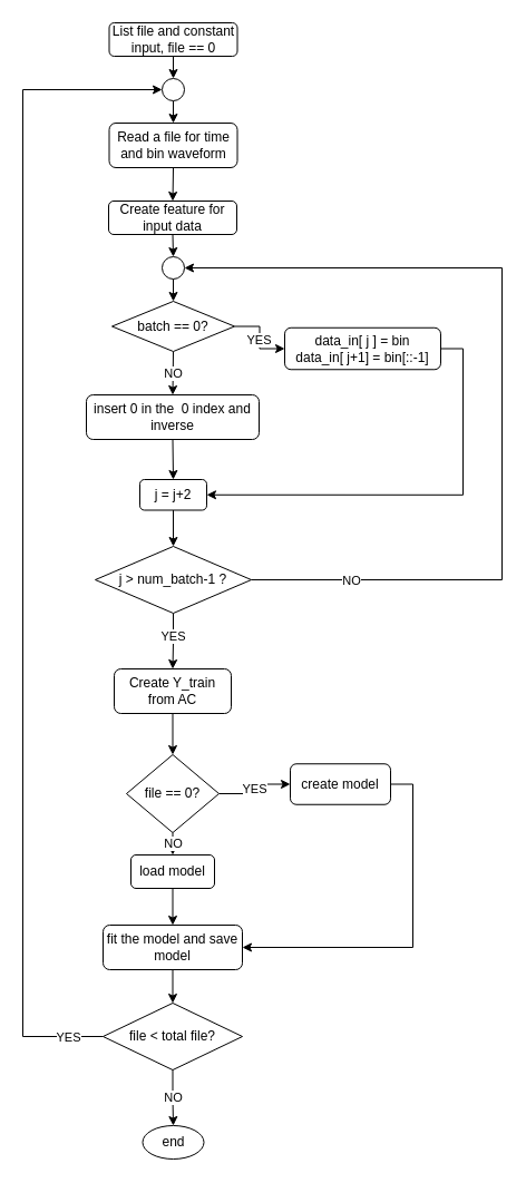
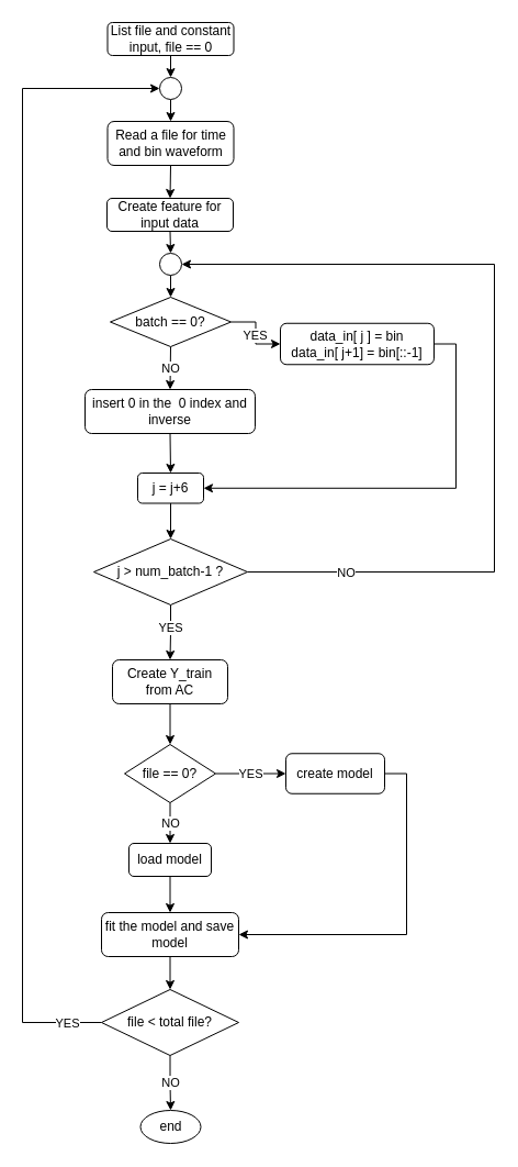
- <mxCell id="21" value="j = j+2" style="rounded=1;whiteSpace=wrap;html=1;" vertex="1" parent="1"><mxGeometry x="125" y="430" width="60" height="27.5" as="geometry" /></mxCell>
+ <mxCell id="21" value="j = j+6" style="rounded=1;whiteSpace=wrap;html=1;" vertex="1" parent="1"><mxGeometry x="125" y="430" width="60" height="27.5" as="geometry" /></mxCell>
- <mxCell id="31" value="file == 0?" style="rhombus;whiteSpace=wrap;html=1;" vertex="1" parent="1"><mxGeometry x="113" y="677" width="83" height="70" as="geometry" /></mxCell>
+ <mxCell id="31" value="file == 0?" style="rhombus;whiteSpace=wrap;html=1;" vertex="1" parent="1"><mxGeometry x="113" y="677" width="83" height="53" as="geometry" /></mxCell>
